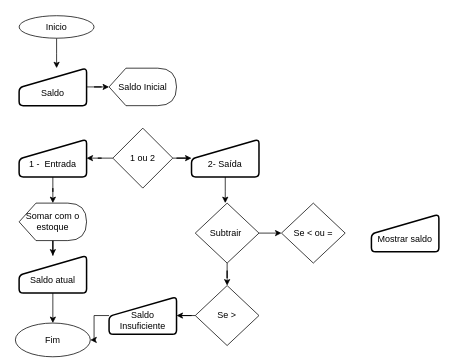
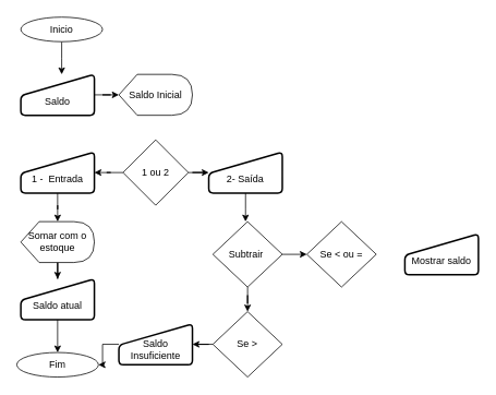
- <mxCell id="27" value="Fim" style="ellipse;whiteSpace=wrap;html=1;" vertex="1" parent="1"><mxGeometry x="20" y="430" width="100" height="45" as="geometry" /></mxCell>
+ <mxCell id="27" value="Fim" style="ellipse;whiteSpace=wrap;html=1;" vertex="1" parent="1"><mxGeometry x="20" y="430" width="100" height="30" as="geometry" /></mxCell>
